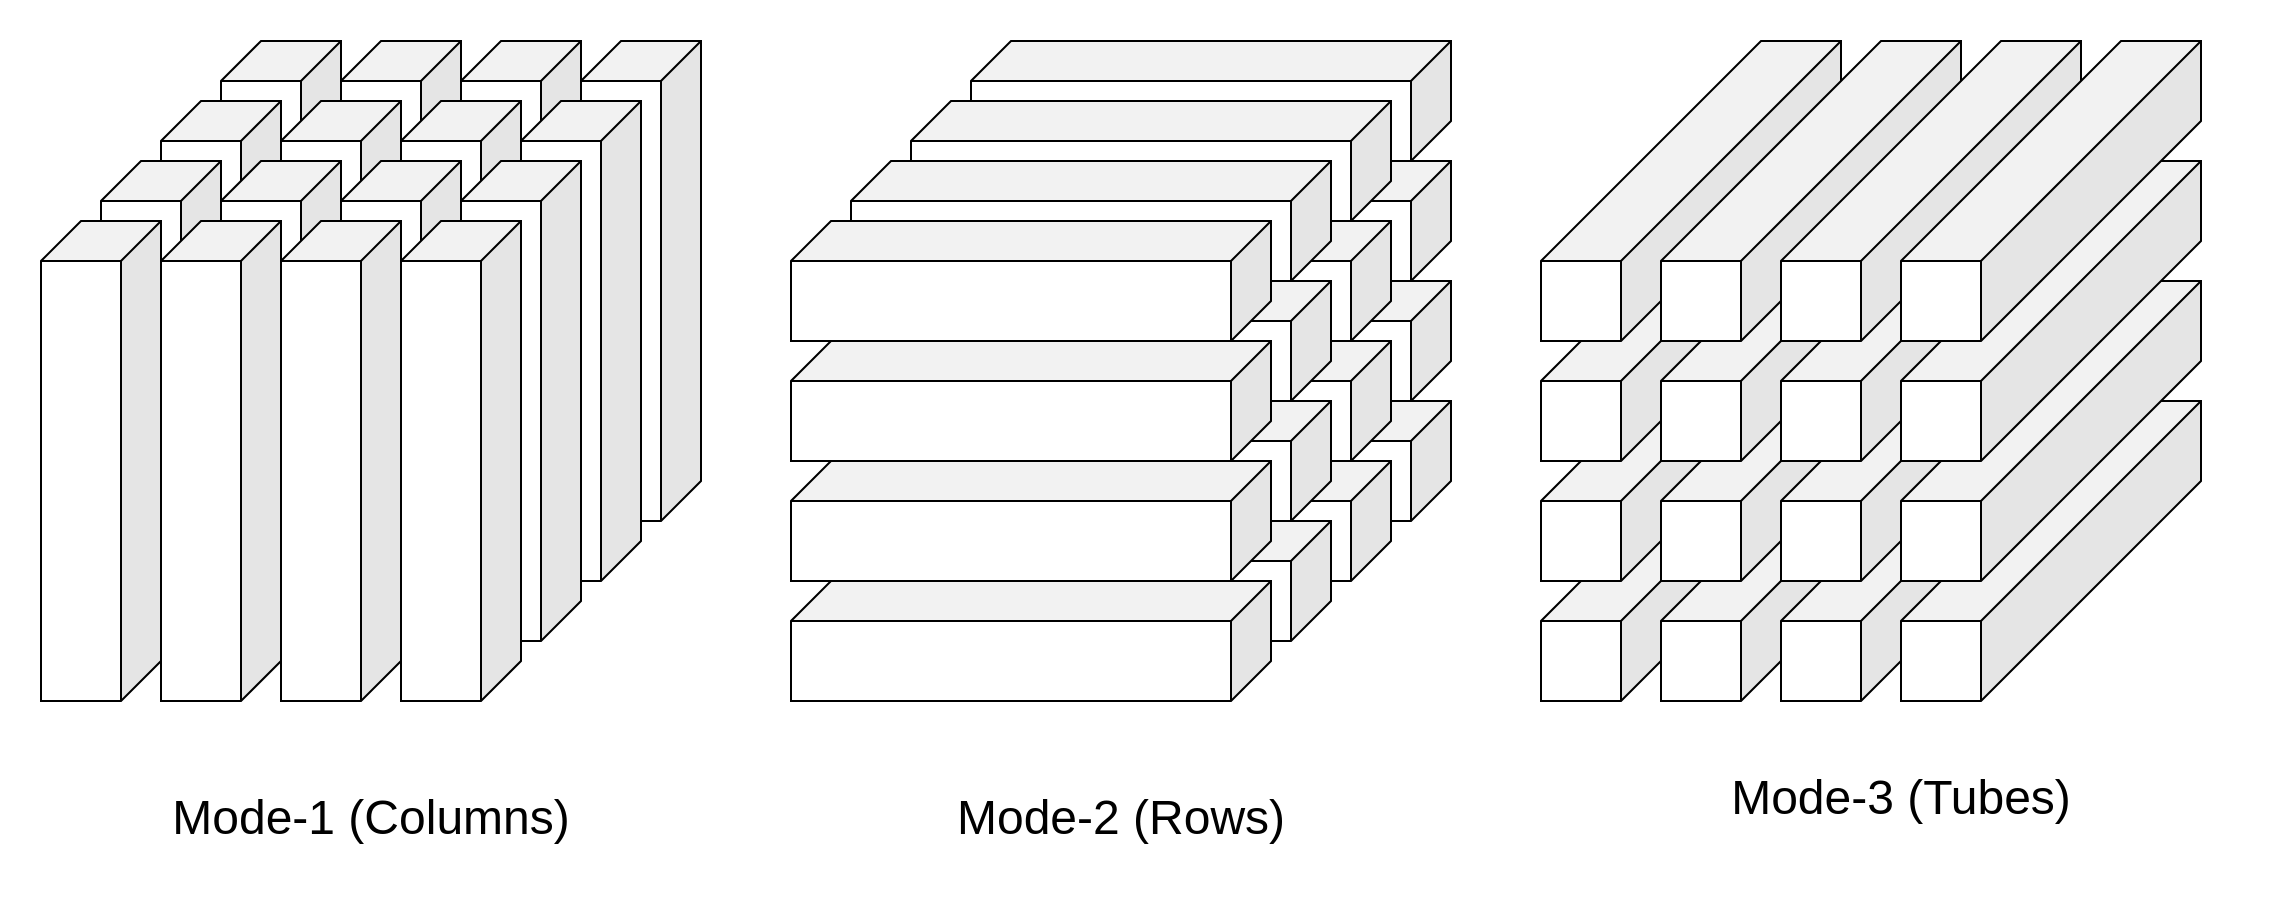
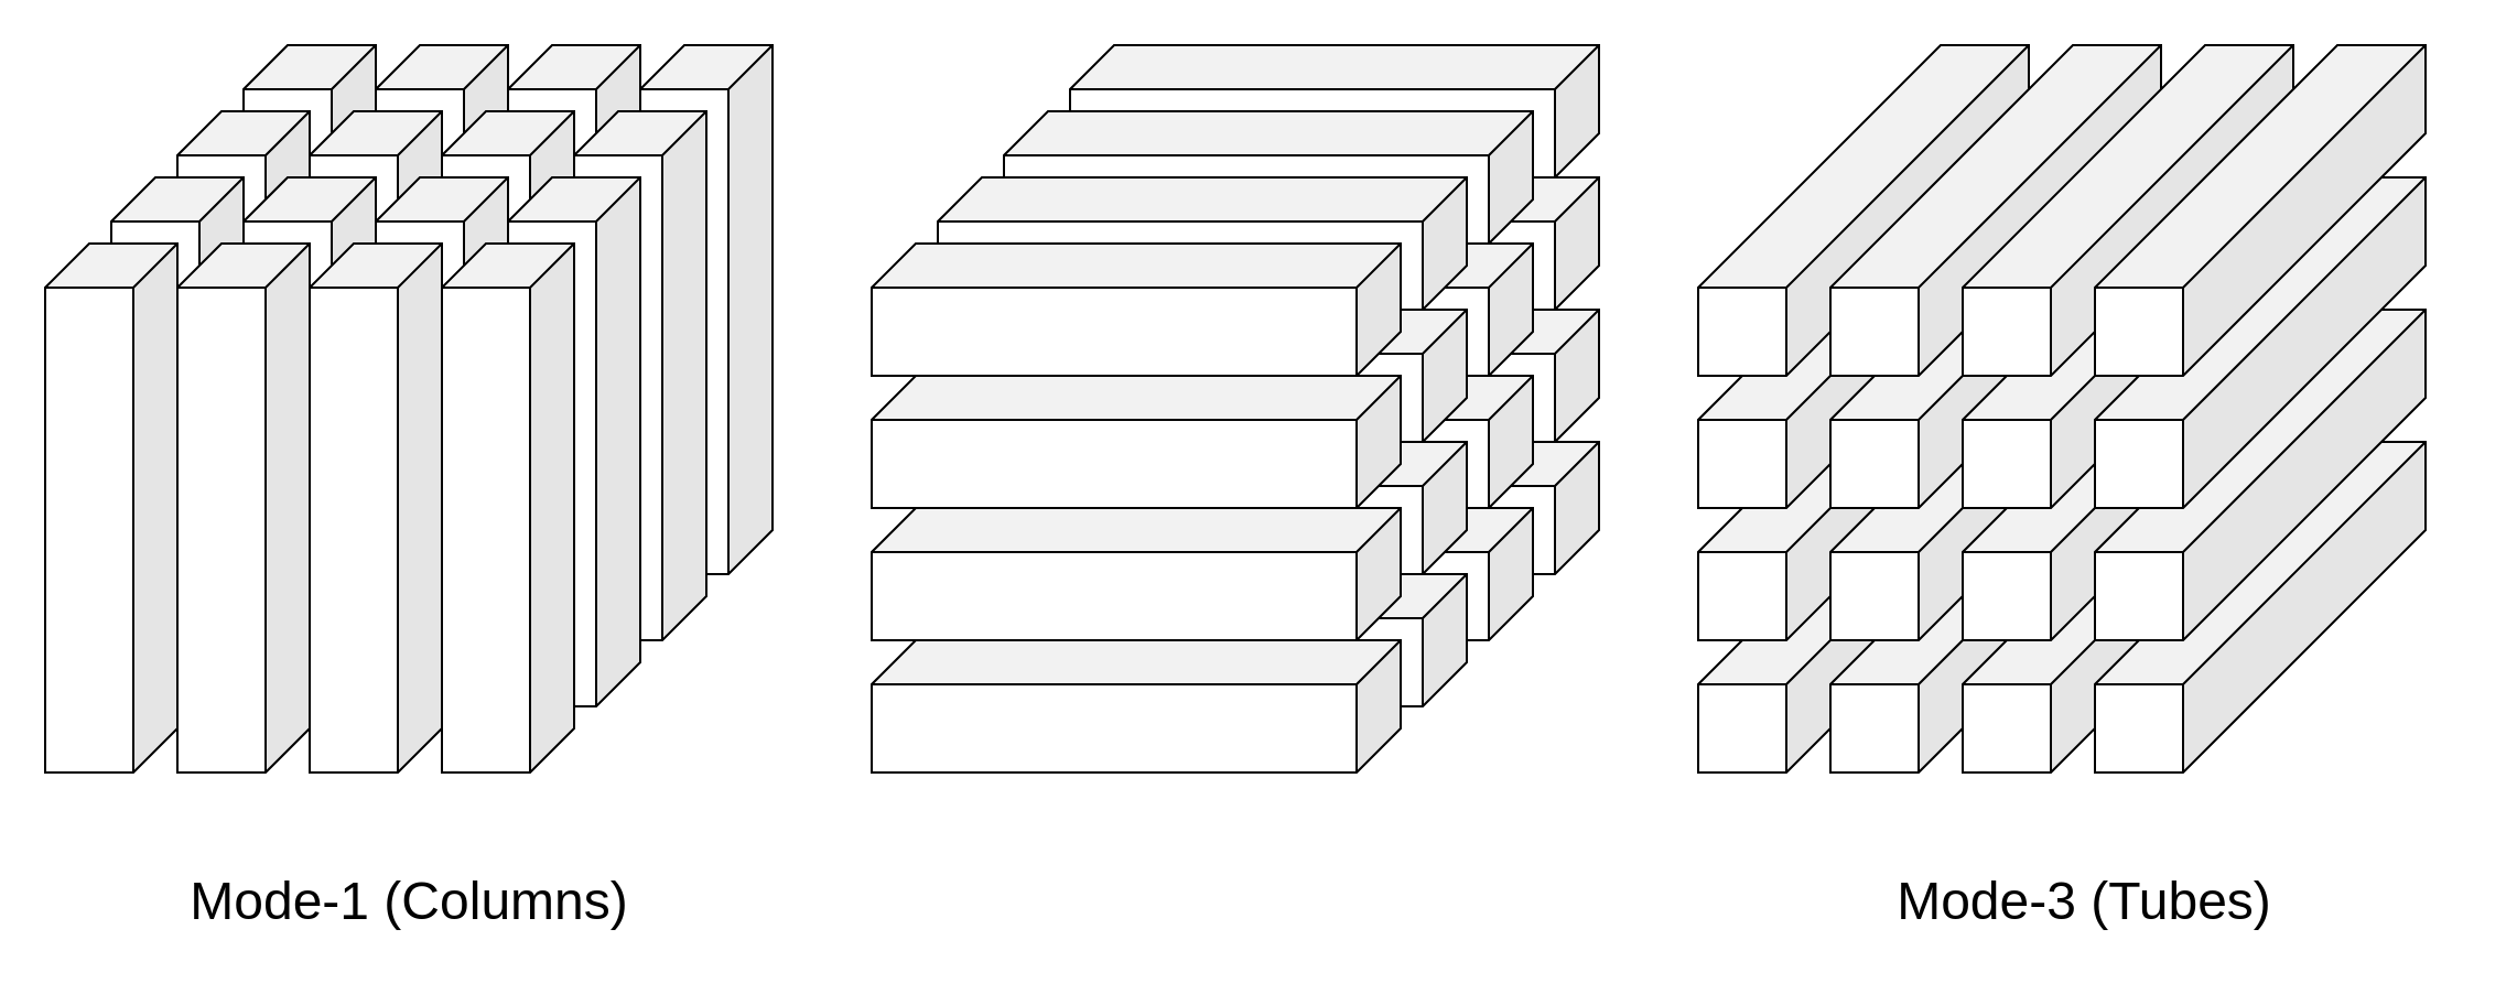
- <mxCell id="41" value="&lt;font style=&quot;font-size: 24px;&quot;&gt;Mode-3 (Tubes)&lt;/font&gt;" style="text;html=1;align=center;verticalAlign=middle;resizable=0;points=[];autosize=1;strokeColor=none;fillColor=none;" parent="40" vertex="1"><mxGeometry x="85" y="359" width="190" height="40" as="geometry" /></mxCell>
+ <mxCell id="41" value="&lt;font style=&quot;font-size: 24px;&quot;&gt;Mode-3 (Tubes)&lt;/font&gt;" style="text;html=1;align=center;verticalAlign=middle;resizable=0;points=[];autosize=1;strokeColor=none;fillColor=none;" parent="40" vertex="1"><mxGeometry x="80" y="369" width="190" height="40" as="geometry" /></mxCell>
- <mxCell id="22" value="&lt;font style=&quot;font-size: 24px;&quot;&gt;Mode-2 (Rows)&lt;/font&gt;" style="text;html=1;align=center;verticalAlign=middle;resizable=0;points=[];autosize=1;strokeColor=none;fillColor=none;" parent="21" vertex="1"><mxGeometry x="70" y="369" width="190" height="40" as="geometry" /></mxCell>
